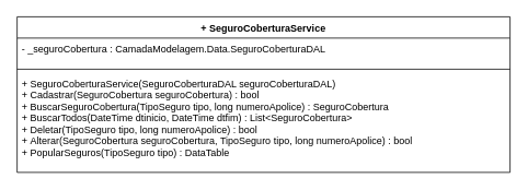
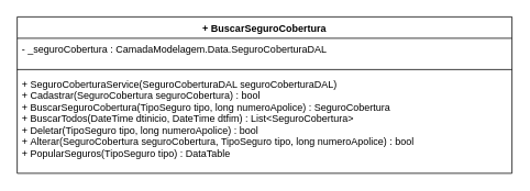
- <mxCell id="2" value="+ SeguroCoberturaService" style="swimlane;fontStyle=1;align=center;verticalAlign=top;childLayout=stackLayout;horizontal=1;startSize=26;horizontalStack=0;resizeParent=1;resizeParentMax=0;resizeLast=0;collapsible=1;marginBottom=0;" parent="1" vertex="1"><mxGeometry x="20" y="20" width="600" height="190" as="geometry" /></mxCell>
+ <mxCell id="2" value="+ BuscarSeguroCobertura" style="swimlane;fontStyle=1;align=center;verticalAlign=top;childLayout=stackLayout;horizontal=1;startSize=26;horizontalStack=0;resizeParent=1;resizeParentMax=0;resizeLast=0;collapsible=1;marginBottom=0;" parent="1" vertex="1"><mxGeometry x="20" y="20" width="600" height="190" as="geometry" /></mxCell>
